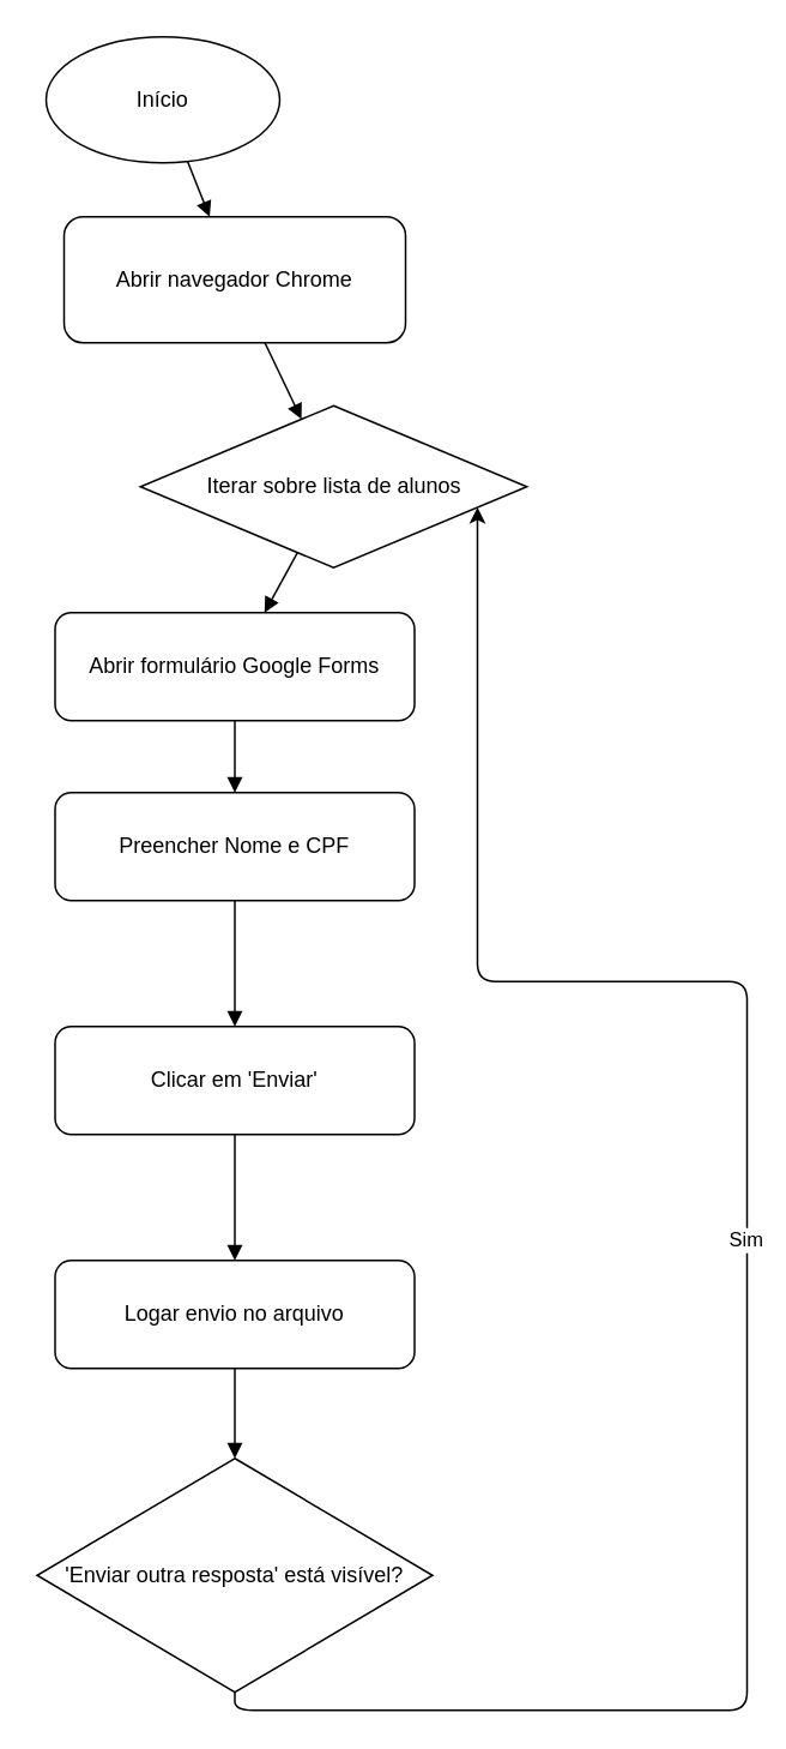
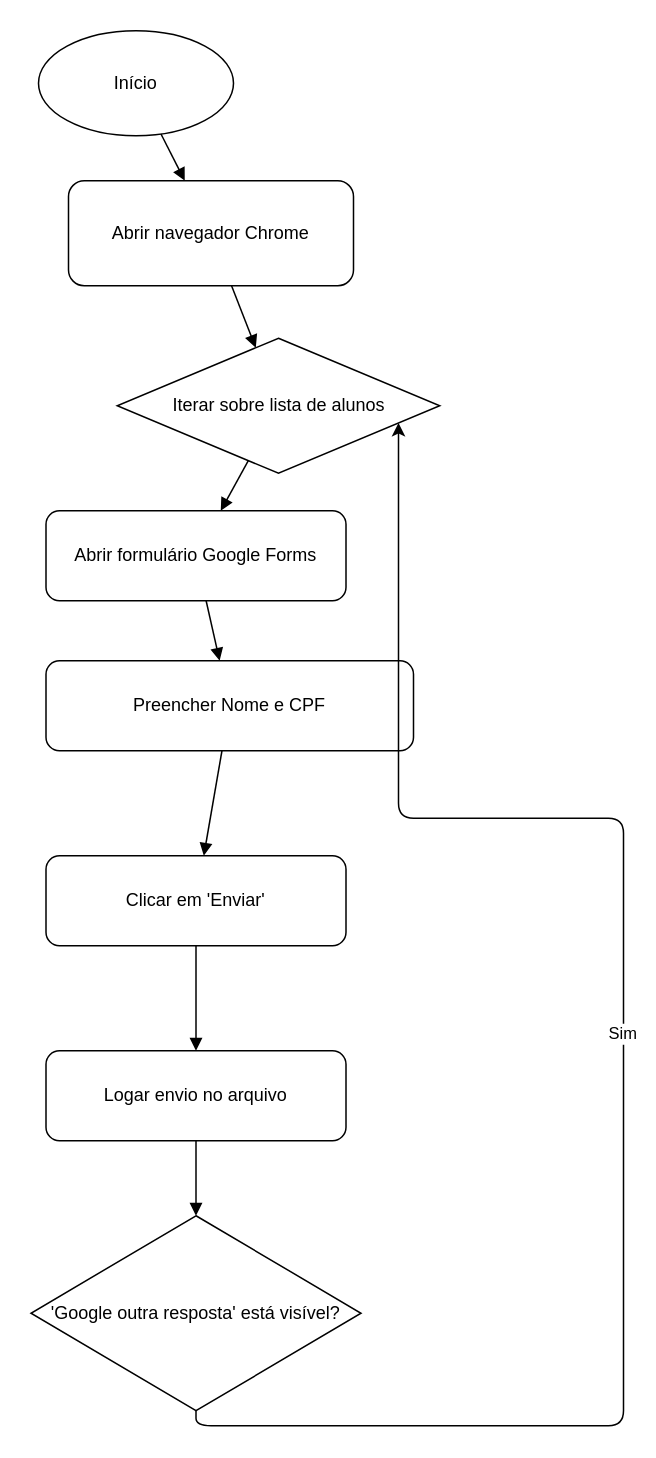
- <mxCell id="3" value="Abrir navegador Chrome" style="rounded=1;whiteSpace=wrap;html=1;" vertex="1" parent="1"><mxGeometry x="35" y="120" width="190" height="70" as="geometry" /></mxCell>
+ <mxCell id="3" value="Abrir navegador Chrome" style="rounded=1;whiteSpace=wrap;html=1;" vertex="1" parent="1"><mxGeometry x="45" y="120" width="190" height="70" as="geometry" /></mxCell>
- <mxCell id="6" value="Preencher Nome e CPF" style="rounded=1;whiteSpace=wrap;html=1;" vertex="1" parent="1"><mxGeometry x="30" y="440" width="200" height="60" as="geometry" /></mxCell>
+ <mxCell id="6" value="Preencher Nome e CPF" style="rounded=1;whiteSpace=wrap;html=1;" vertex="1" parent="1"><mxGeometry x="30" y="440" width="245" height="60" as="geometry" /></mxCell>
- <mxCell id="9" value="'Enviar outra resposta' está visível?" style="rhombus;whiteSpace=wrap;html=1;" vertex="1" parent="1"><mxGeometry x="20" y="810" width="220" height="130" as="geometry" /></mxCell>
+ <mxCell id="9" value="'Google outra resposta' está visível?" style="rhombus;whiteSpace=wrap;html=1;" vertex="1" parent="1"><mxGeometry x="20" y="810" width="220" height="130" as="geometry" /></mxCell>
